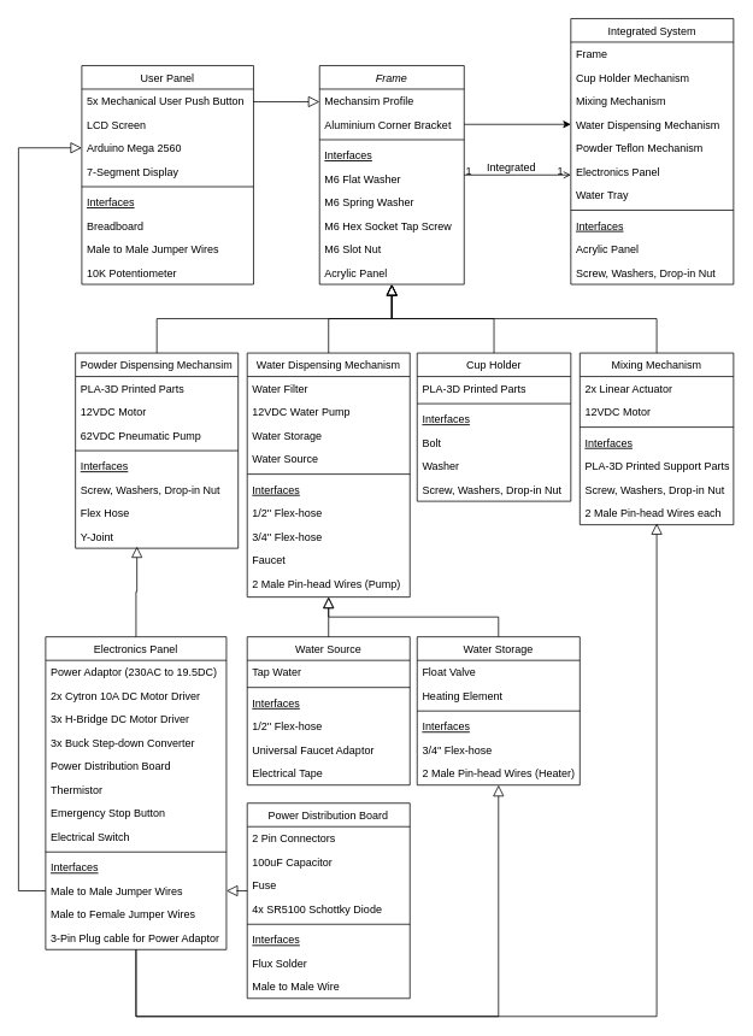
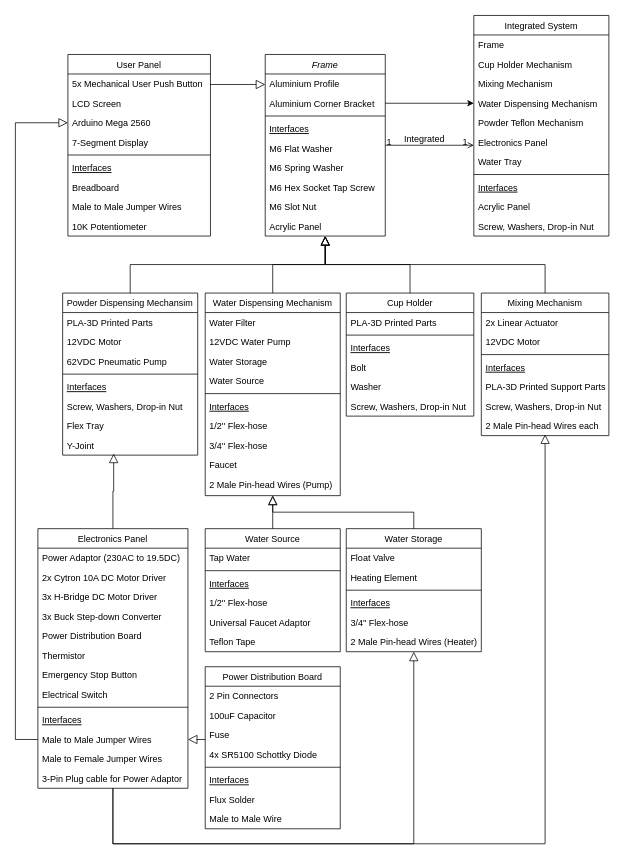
- <mxCell id="3" value="Mechansim Profile" style="text;align=left;verticalAlign=top;spacingLeft=4;spacingRight=4;overflow=hidden;rotatable=0;points=[[0,0.5],[1,0.5]];portConstraint=eastwest;" parent="2" vertex="1"><mxGeometry y="26" width="160" height="26" as="geometry" /></mxCell>
+ <mxCell id="3" value="Aluminium Profile" style="text;align=left;verticalAlign=top;spacingLeft=4;spacingRight=4;overflow=hidden;rotatable=0;points=[[0,0.5],[1,0.5]];portConstraint=eastwest;" parent="2" vertex="1"><mxGeometry y="26" width="160" height="26" as="geometry" /></mxCell>
- <mxCell id="80" value="Flex Hose" style="text;align=left;verticalAlign=top;spacingLeft=4;spacingRight=4;overflow=hidden;rotatable=0;points=[[0,0.5],[1,0.5]];portConstraint=eastwest;" vertex="1" parent="73"><mxGeometry y="164" width="180" height="26" as="geometry" /></mxCell>
+ <mxCell id="80" value="Flex Tray" style="text;align=left;verticalAlign=top;spacingLeft=4;spacingRight=4;overflow=hidden;rotatable=0;points=[[0,0.5],[1,0.5]];portConstraint=eastwest;" vertex="1" parent="73"><mxGeometry y="164" width="180" height="26" as="geometry" /></mxCell>
- <mxCell id="71" value="Electrical Tape" style="text;align=left;verticalAlign=top;spacingLeft=4;spacingRight=4;overflow=hidden;rotatable=0;points=[[0,0.5],[1,0.5]];portConstraint=eastwest;" vertex="1" parent="65"><mxGeometry y="138" width="180" height="26" as="geometry" /></mxCell>
+ <mxCell id="71" value="Teflon Tape" style="text;align=left;verticalAlign=top;spacingLeft=4;spacingRight=4;overflow=hidden;rotatable=0;points=[[0,0.5],[1,0.5]];portConstraint=eastwest;" vertex="1" parent="65"><mxGeometry y="138" width="180" height="26" as="geometry" /></mxCell>
